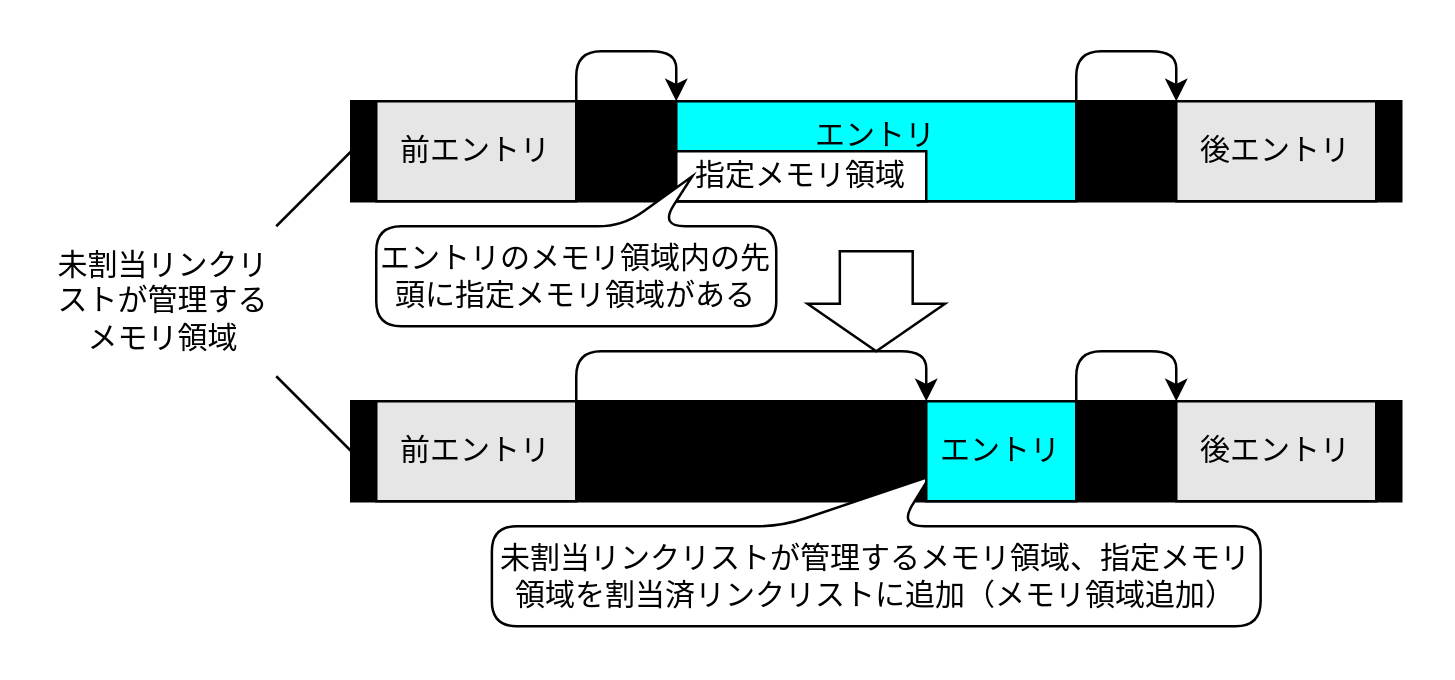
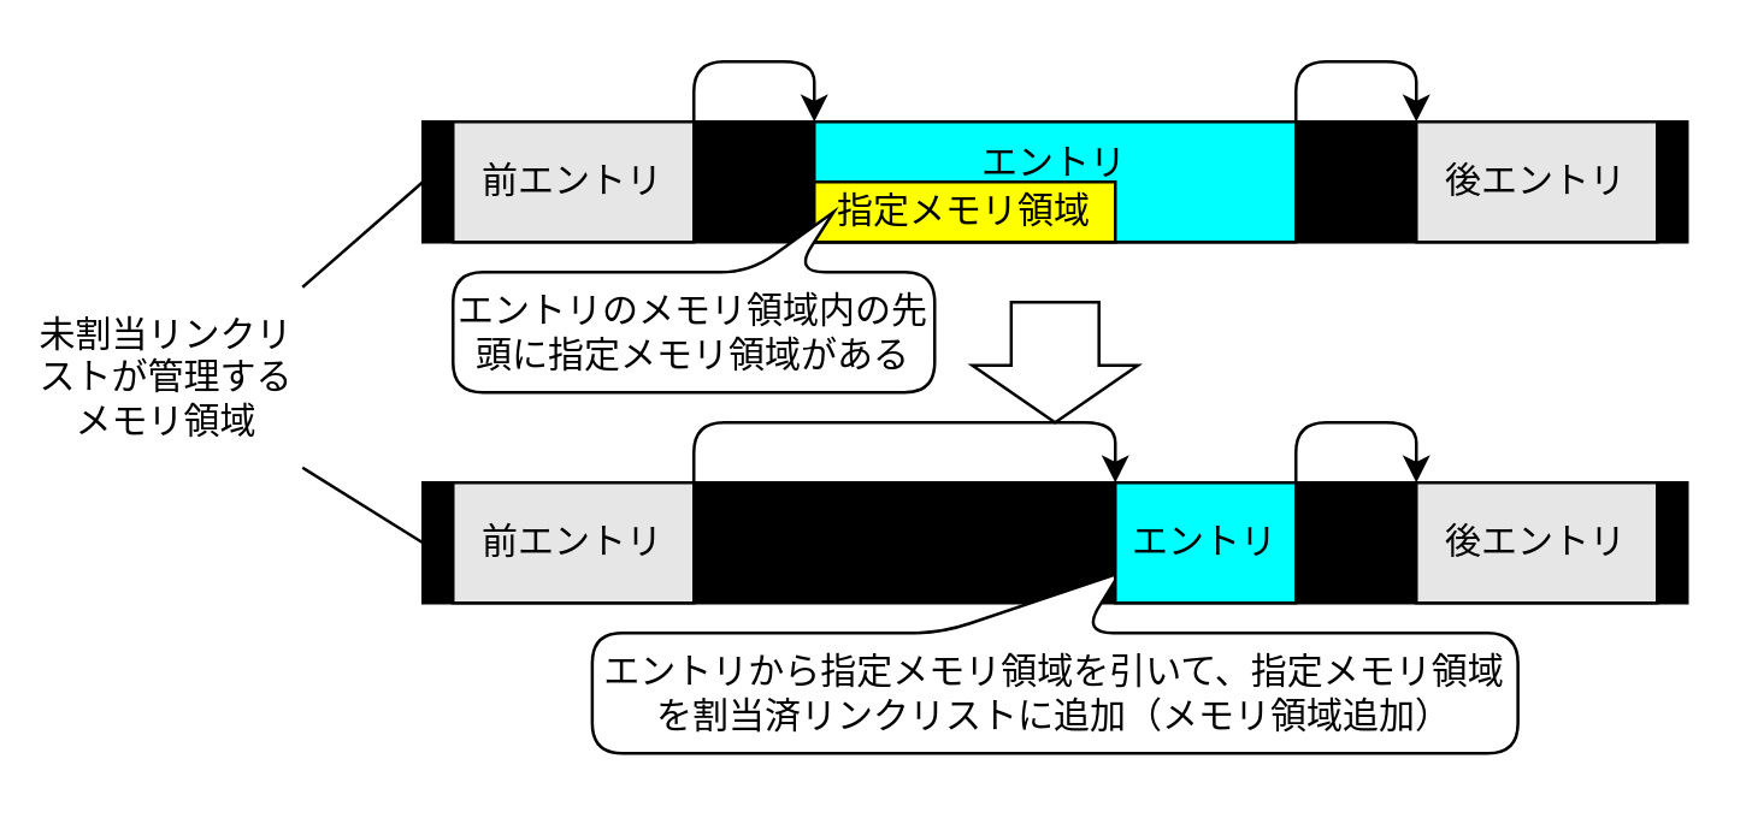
- <mxCell id="15" value="指定メモリ領域" style="rounded=0;whiteSpace=wrap;html=1;fillColor=#ffffff;" vertex="1" parent="1"><mxGeometry x="270" y="60" width="100" height="20" as="geometry" /></mxCell>
+ <mxCell id="15" value="指定メモリ領域" style="rounded=0;whiteSpace=wrap;html=1;fillColor=#FFFF00;" vertex="1" parent="1"><mxGeometry x="270" y="60" width="100" height="20" as="geometry" /></mxCell>
- <mxCell id="3" value="未割当リンクリストが管理するメモリ領域" style="text;html=1;strokeColor=none;fillColor=none;align=center;verticalAlign=middle;whiteSpace=wrap;rounded=0;" parent="1" vertex="1"><mxGeometry x="20" y="90" width="90" height="60" as="geometry" /></mxCell>
+ <mxCell id="3" value="未割当リンクリストが管理するメモリ領域" style="text;html=1;strokeColor=none;fillColor=none;align=center;verticalAlign=middle;whiteSpace=wrap;rounded=0;" parent="1" vertex="1"><mxGeometry x="10" y="95" width="90" height="60" as="geometry" /></mxCell>
- <mxCell id="13" value="未割当リンクリストが管理するメモリ領域、指定メモリ領域を割当済リンクリストに追加（メモリ領域追加）" style="shape=callout;whiteSpace=wrap;html=1;perimeter=calloutPerimeter;direction=west;base=47;size=20;position=0.47;fillColor=#FFFFFF;rounded=1;position2=0.43;" parent="1" vertex="1"><mxGeometry x="196.25" y="190" width="307.5" height="60" as="geometry" /></mxCell>
+ <mxCell id="13" value="エントリから指定メモリ領域を引いて、指定メモリ領域を割当済リンクリストに追加（メモリ領域追加）" style="shape=callout;whiteSpace=wrap;html=1;perimeter=calloutPerimeter;direction=west;base=47;size=20;position=0.47;fillColor=#FFFFFF;rounded=1;position2=0.43;" parent="1" vertex="1"><mxGeometry x="196.25" y="190" width="307.5" height="60" as="geometry" /></mxCell>
